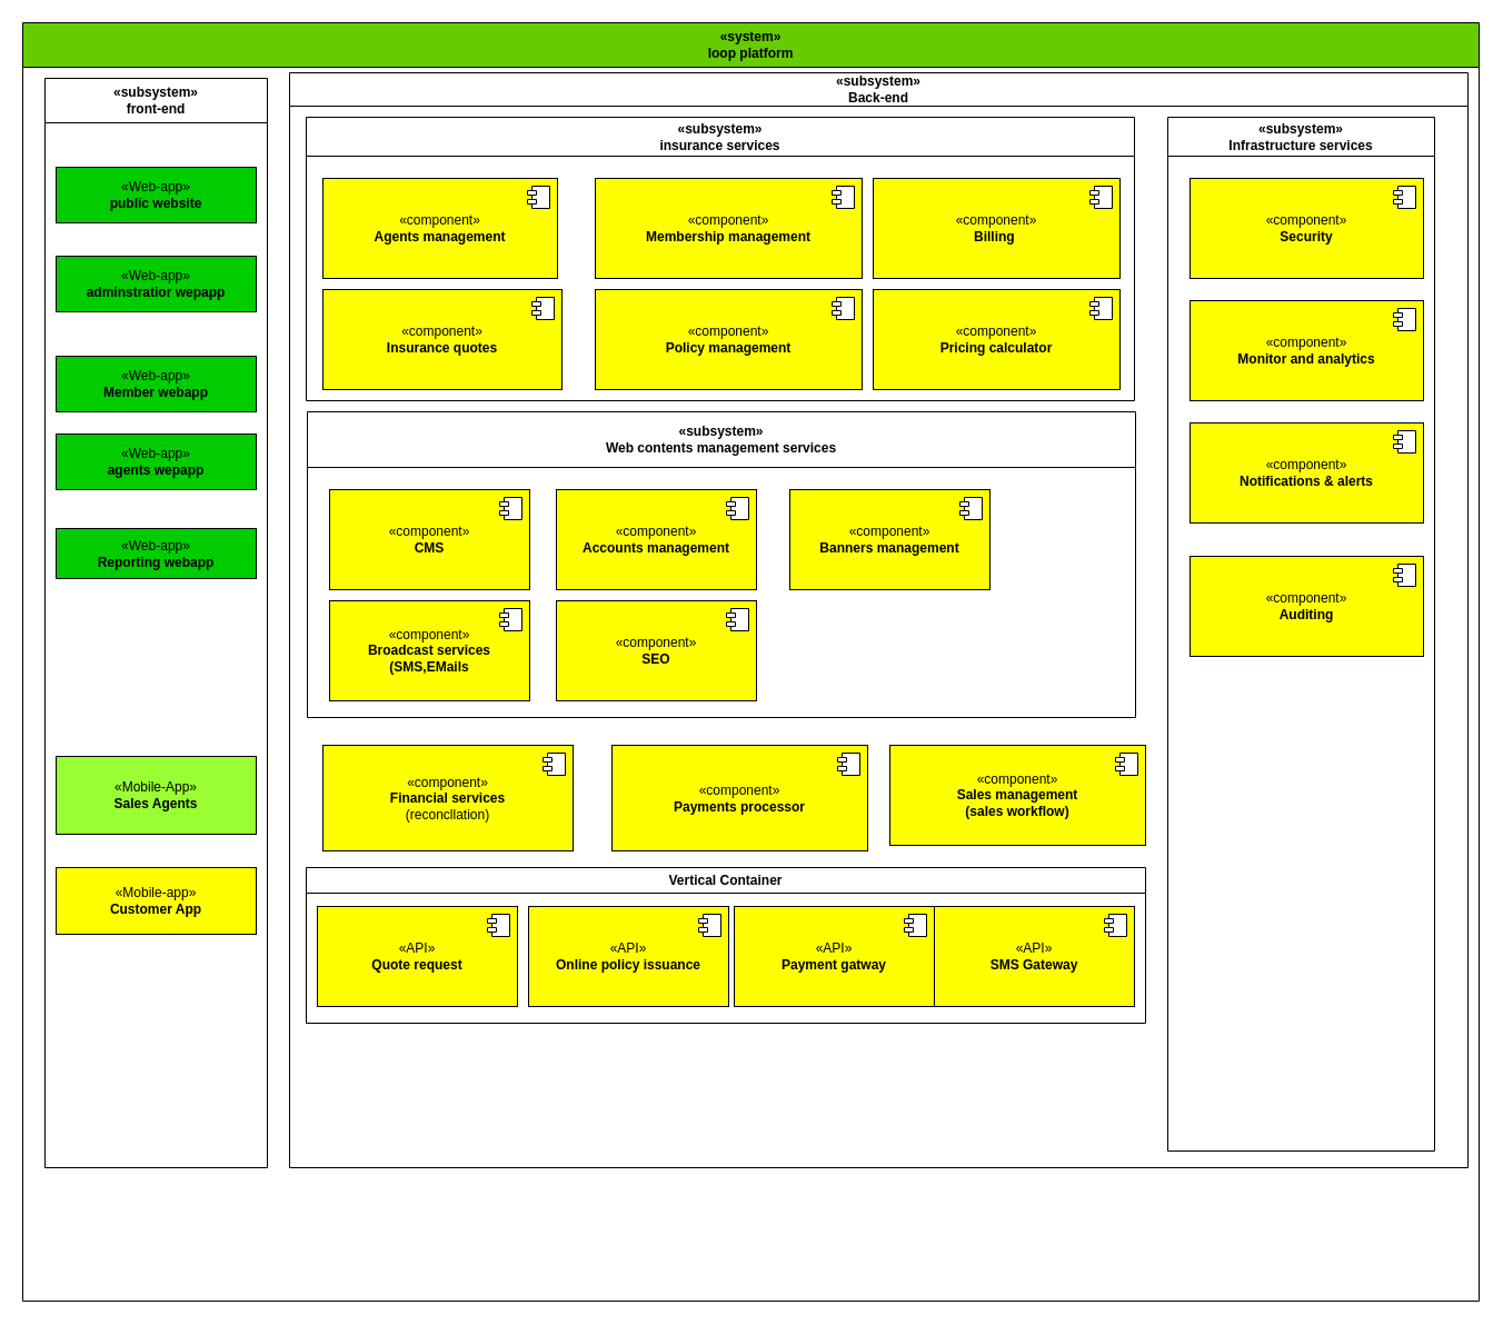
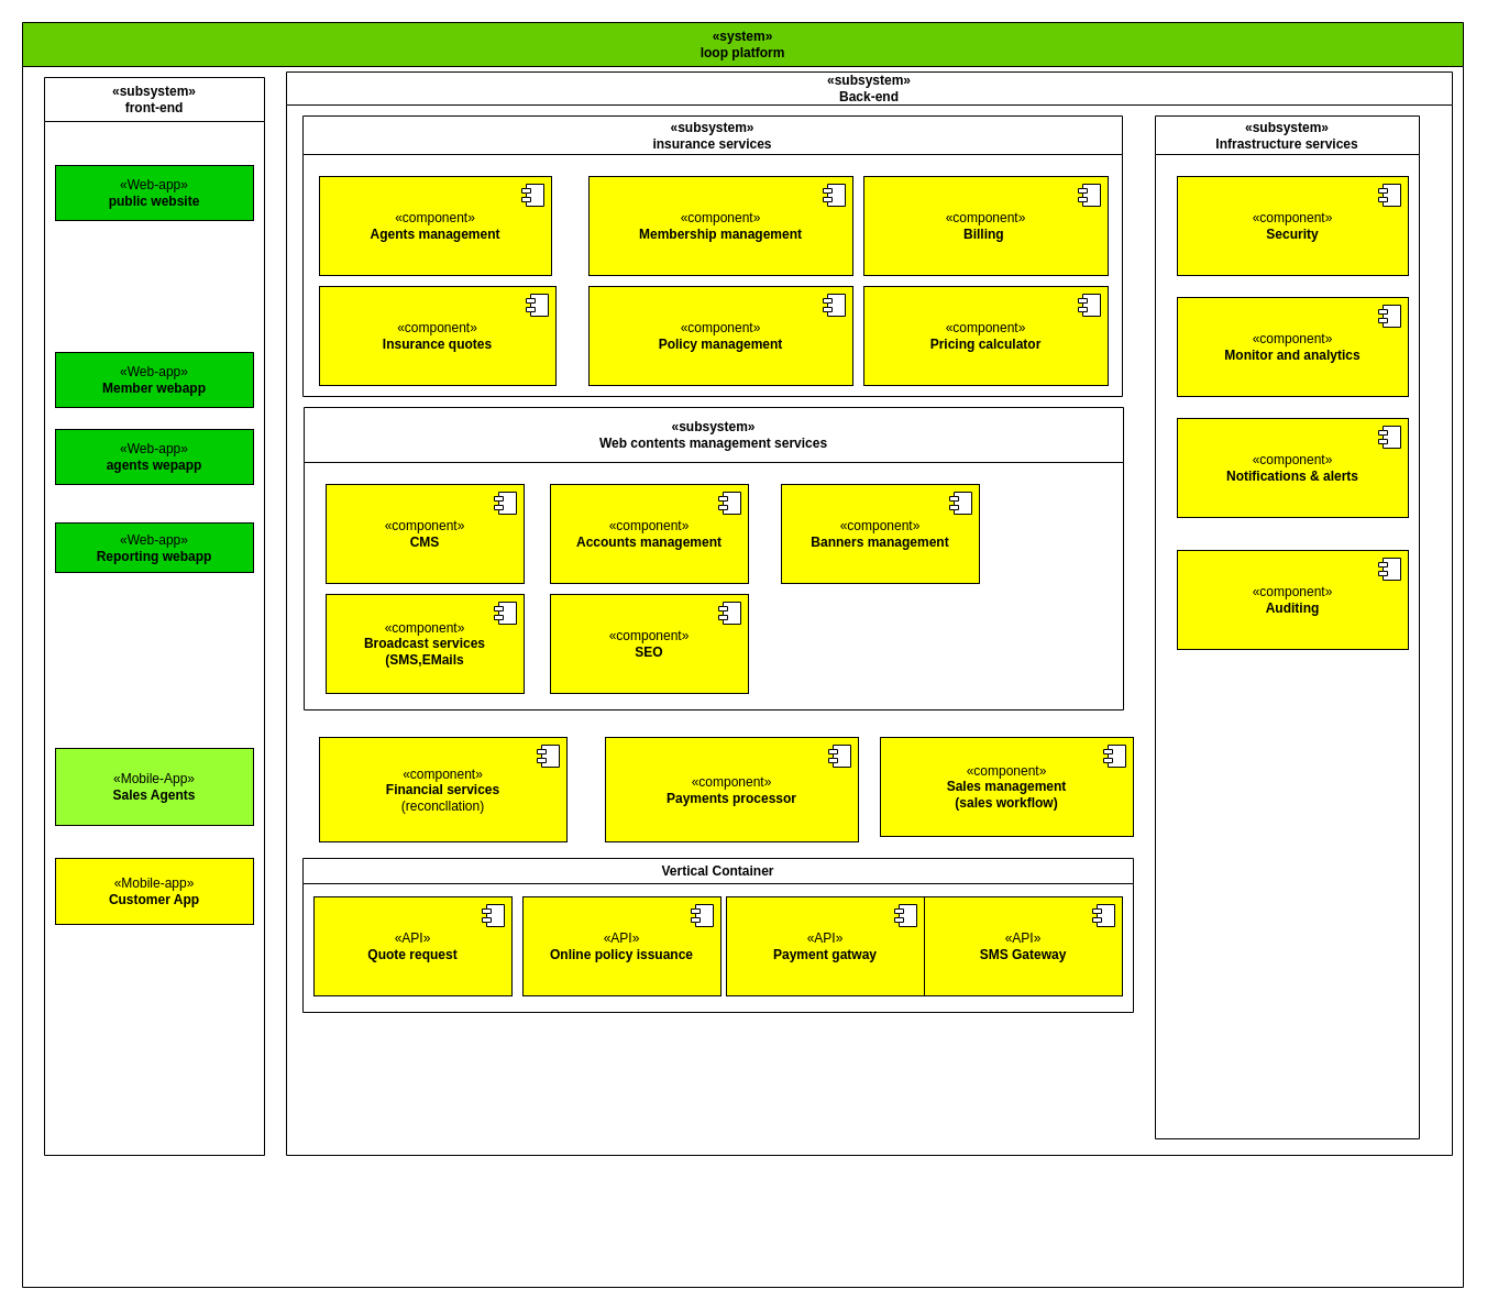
- <mxCell id="54" value="«Web-app»&lt;br style=&quot;border-color: var(--border-color);&quot;&gt;&lt;b&gt;adminstratior wepapp&lt;/b&gt;" style="html=1;whiteSpace=wrap;fillColor=#00CC00;" parent="52" vertex="1"><mxGeometry x="10" y="160" width="180" height="50" as="geometry" /></mxCell>
